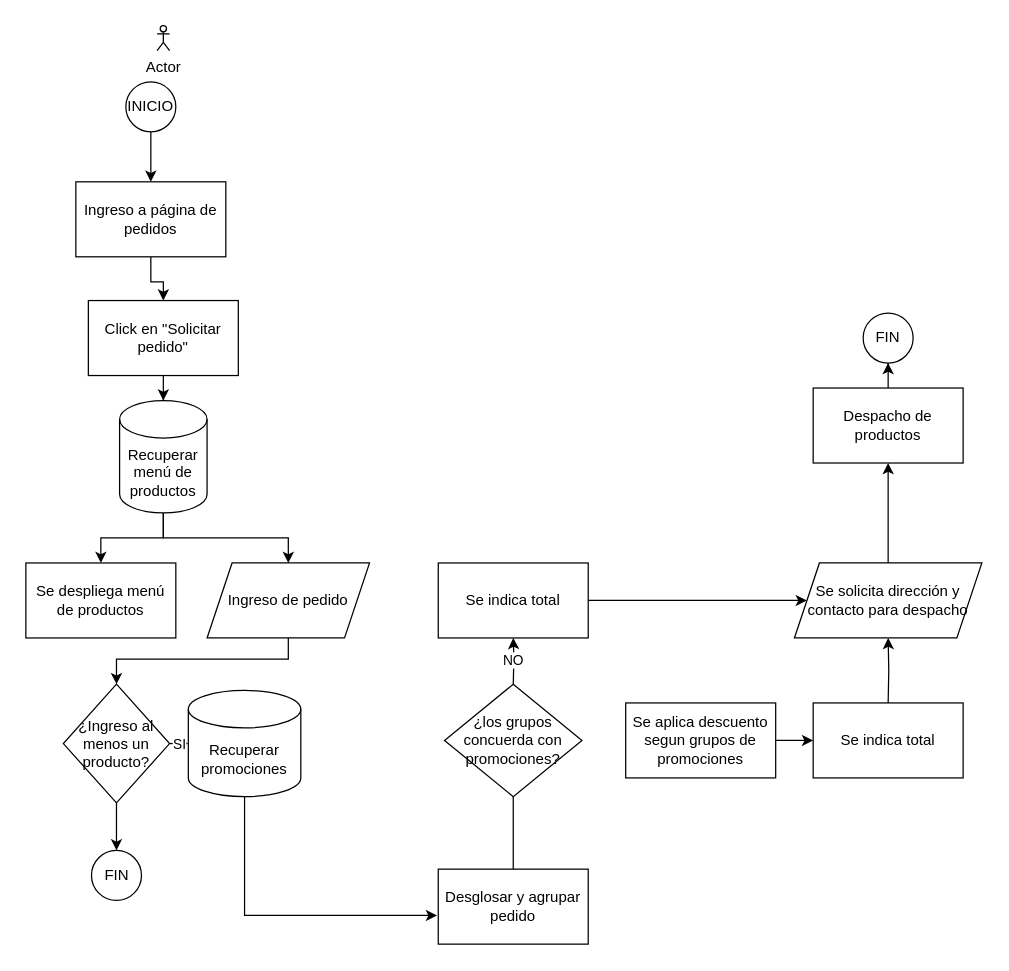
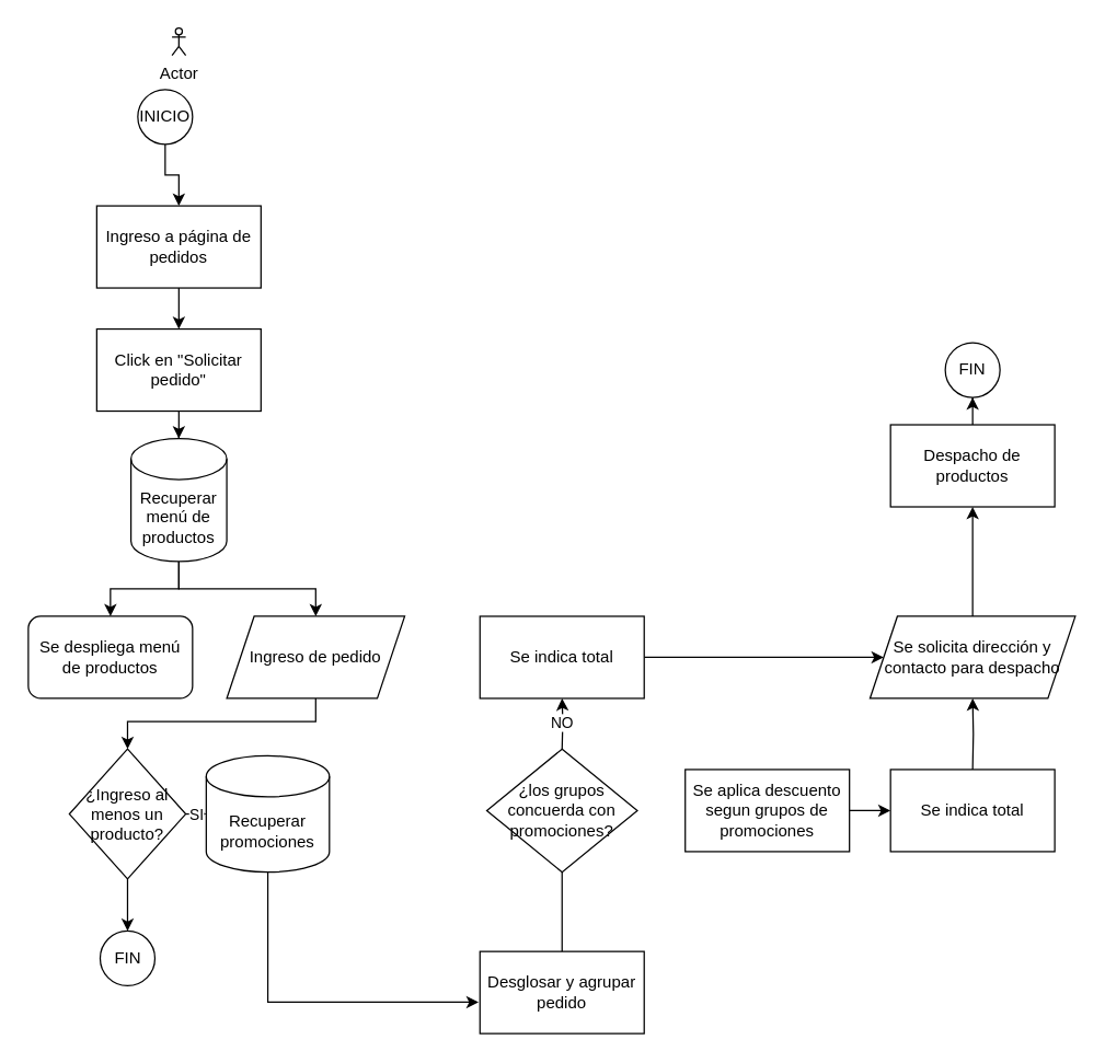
- <mxCell id="5" value="Ingreso a página de pedidos" style="rounded=0;whiteSpace=wrap;html=1;" parent="1" vertex="1"><mxGeometry x="60" y="145" width="120" height="60" as="geometry" /></mxCell>
+ <mxCell id="5" value="Ingreso a página de pedidos" style="rounded=0;whiteSpace=wrap;html=1;" parent="1" vertex="1"><mxGeometry x="70" y="150" width="120" height="60" as="geometry" /></mxCell>
- <mxCell id="12" value="Se despliega menú de productos" style="whiteSpace=wrap;html=1;" parent="1" vertex="1"><mxGeometry x="20" y="450" width="120" height="60" as="geometry" /></mxCell>
+ <mxCell id="12" value="Se despliega menú de productos" style="whiteSpace=wrap;html=1;rounded=1;" parent="1" vertex="1"><mxGeometry x="20" y="450" width="120" height="60" as="geometry" /></mxCell>
